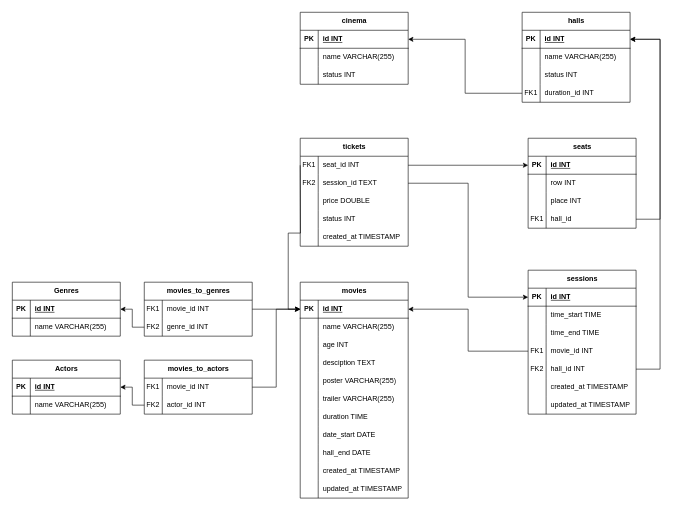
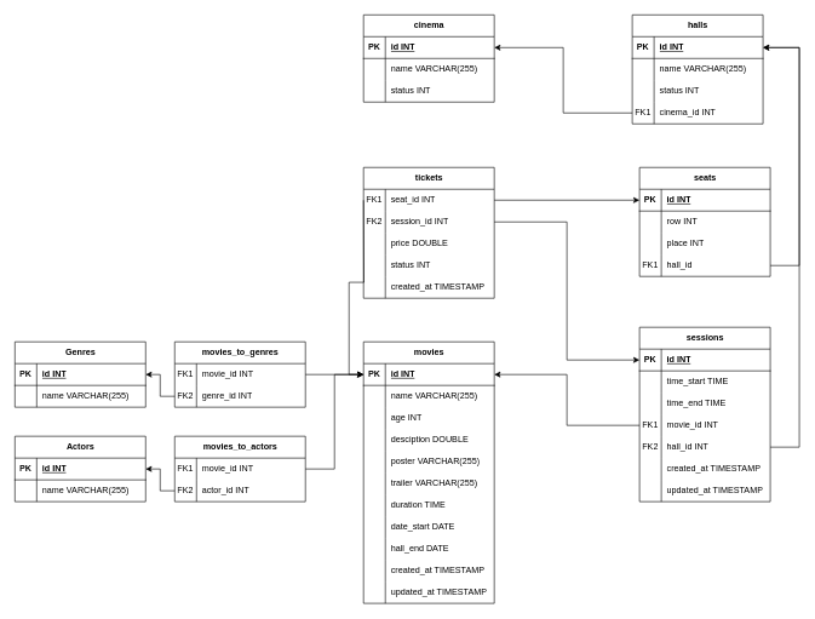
- <mxCell id="48" value="duration_id INT" style="shape=partialRectangle;connectable=0;fillColor=none;top=0;left=0;bottom=0;right=0;align=left;spacingLeft=6;overflow=hidden;whiteSpace=wrap;html=1;" parent="46" vertex="1"><mxGeometry x="30" width="150" height="30" as="geometry"><mxRectangle width="150" height="30" as="alternateBounds" /></mxGeometry></mxCell>
+ <mxCell id="48" value="cinema_id INT" style="shape=partialRectangle;connectable=0;fillColor=none;top=0;left=0;bottom=0;right=0;align=left;spacingLeft=6;overflow=hidden;whiteSpace=wrap;html=1;" parent="46" vertex="1"><mxGeometry x="30" width="150" height="30" as="geometry"><mxRectangle width="150" height="30" as="alternateBounds" /></mxGeometry></mxCell>
- <mxCell id="88" value="session_id TEXT" style="shape=partialRectangle;connectable=0;fillColor=none;top=0;left=0;bottom=0;right=0;align=left;spacingLeft=6;overflow=hidden;whiteSpace=wrap;html=1;" parent="86" vertex="1"><mxGeometry x="30" width="150" height="30" as="geometry"><mxRectangle width="150" height="30" as="alternateBounds" /></mxGeometry></mxCell>
+ <mxCell id="88" value="session_id INT" style="shape=partialRectangle;connectable=0;fillColor=none;top=0;left=0;bottom=0;right=0;align=left;spacingLeft=6;overflow=hidden;whiteSpace=wrap;html=1;" parent="86" vertex="1"><mxGeometry x="30" width="150" height="30" as="geometry"><mxRectangle width="150" height="30" as="alternateBounds" /></mxGeometry></mxCell>
- <mxCell id="14" value="desciption TEXT" style="shape=partialRectangle;connectable=0;fillColor=none;top=0;left=0;bottom=0;right=0;align=left;spacingLeft=6;overflow=hidden;whiteSpace=wrap;html=1;" parent="12" vertex="1"><mxGeometry x="30" width="150" height="30" as="geometry"><mxRectangle width="150" height="30" as="alternateBounds" /></mxGeometry></mxCell>
+ <mxCell id="14" value="desciption DOUBLE" style="shape=partialRectangle;connectable=0;fillColor=none;top=0;left=0;bottom=0;right=0;align=left;spacingLeft=6;overflow=hidden;whiteSpace=wrap;html=1;" parent="12" vertex="1"><mxGeometry x="30" width="150" height="30" as="geometry"><mxRectangle width="150" height="30" as="alternateBounds" /></mxGeometry></mxCell>
